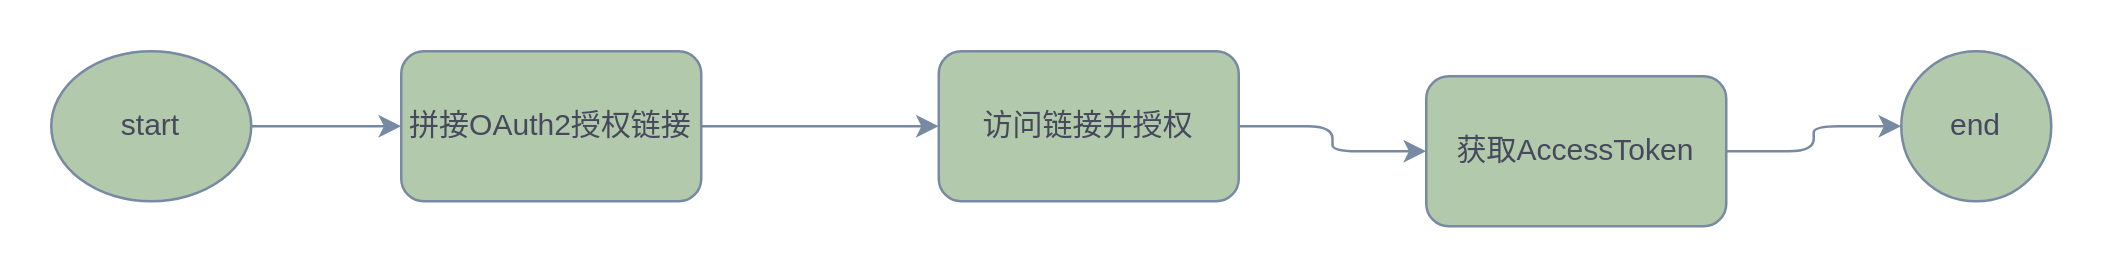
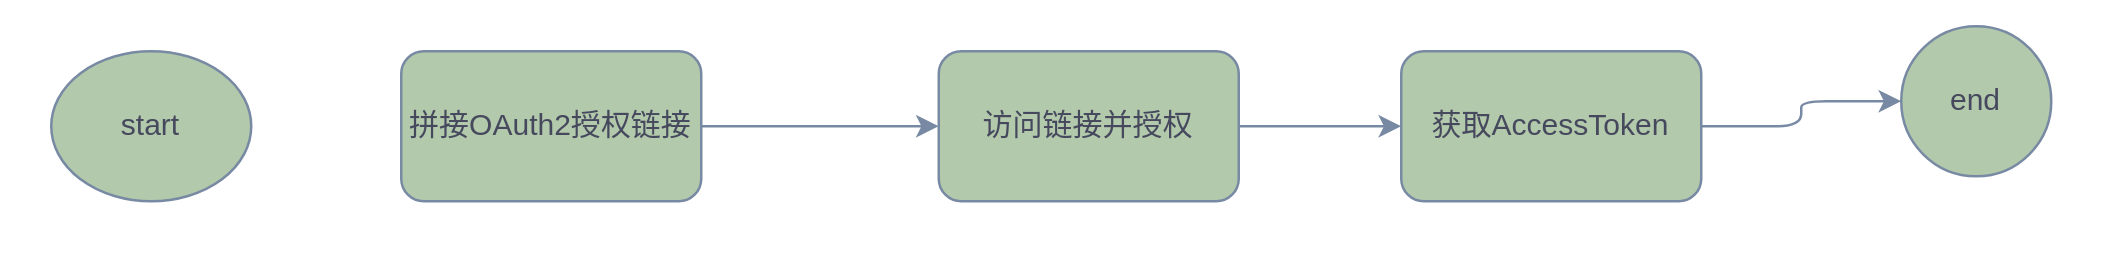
- <mxCell id="2" value="" style="edgeStyle=orthogonalEdgeStyle;rounded=1;orthogonalLoop=1;jettySize=auto;html=1;labelBackgroundColor=none;strokeColor=#788AA3;fontColor=default;" edge="1" parent="1" source="3" target="5"><mxGeometry relative="1" as="geometry" /></mxCell>
- <mxCell id="10" value="end" style="ellipse;whiteSpace=wrap;html=1;aspect=fixed;labelBackgroundColor=none;fillColor=#B2C9AB;strokeColor=#788AA3;fontColor=#46495D;rounded=1;" vertex="1" parent="1"><mxGeometry x="760" y="20" width="60" height="60" as="geometry" /></mxCell>
+ <mxCell id="10" value="end" style="ellipse;whiteSpace=wrap;html=1;aspect=fixed;labelBackgroundColor=none;fillColor=#B2C9AB;strokeColor=#788AA3;fontColor=#46495D;rounded=1;" vertex="1" parent="1"><mxGeometry x="760" y="10" width="60" height="60" as="geometry" /></mxCell>
- <mxCell id="9" value="获取AccessToken" style="whiteSpace=wrap;html=1;labelBackgroundColor=none;fillColor=#B2C9AB;strokeColor=#788AA3;fontColor=#46495D;rounded=1;" vertex="1" parent="1"><mxGeometry x="570" y="30" width="120" height="60" as="geometry" /></mxCell>
+ <mxCell id="9" value="获取AccessToken" style="whiteSpace=wrap;html=1;labelBackgroundColor=none;fillColor=#B2C9AB;strokeColor=#788AA3;fontColor=#46495D;rounded=1;" vertex="1" parent="1"><mxGeometry x="560" y="20" width="120" height="60" as="geometry" /></mxCell>
